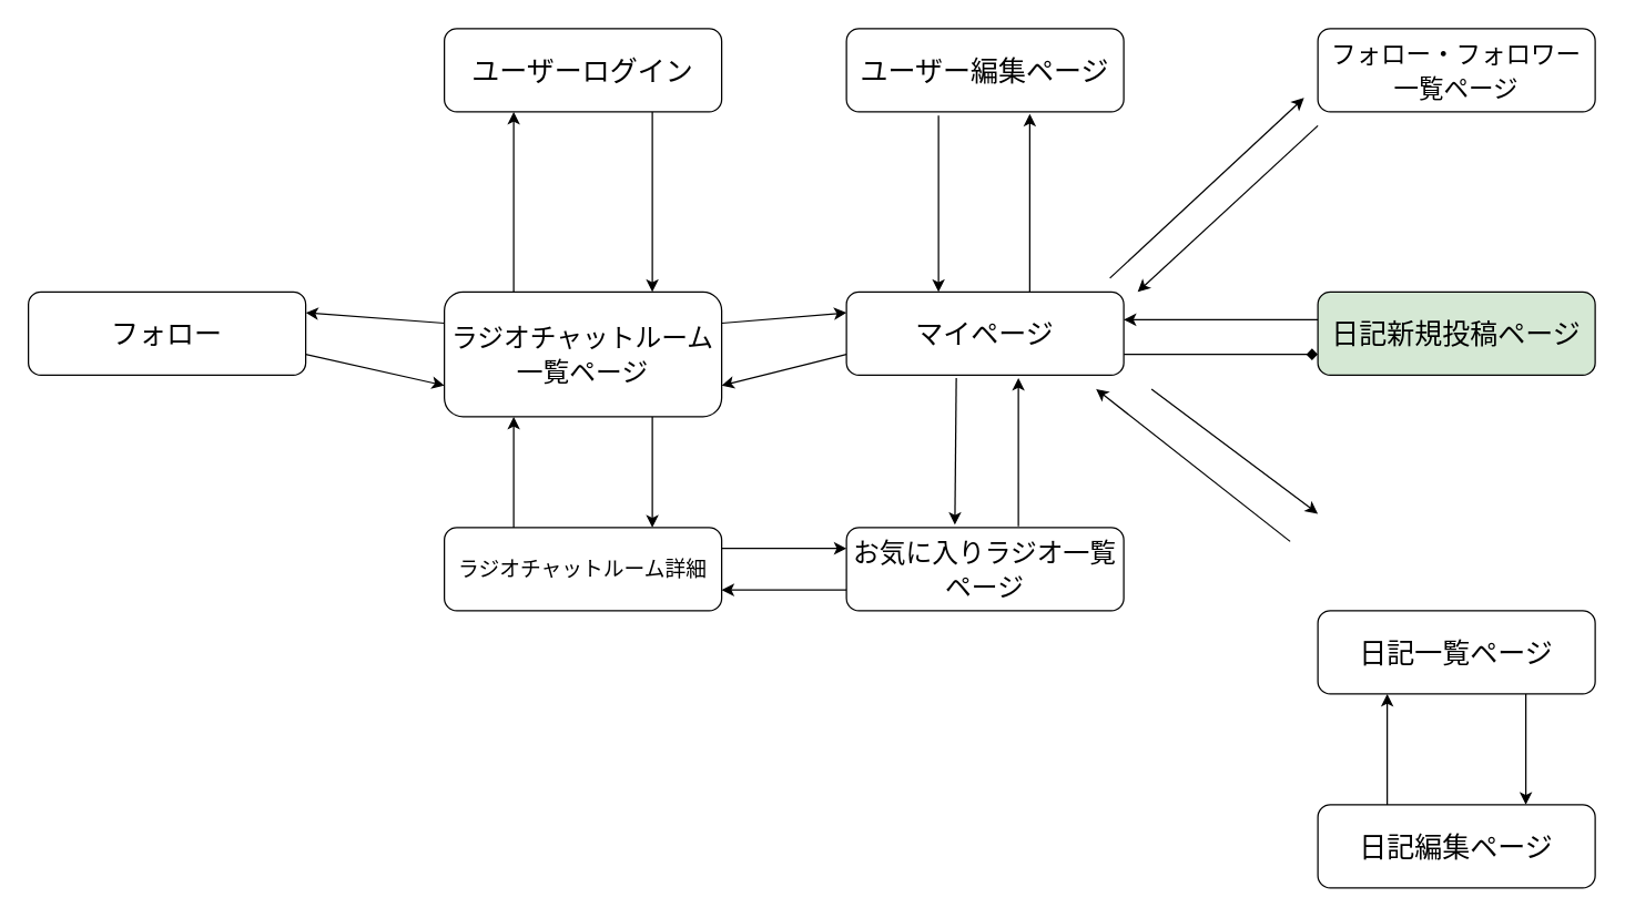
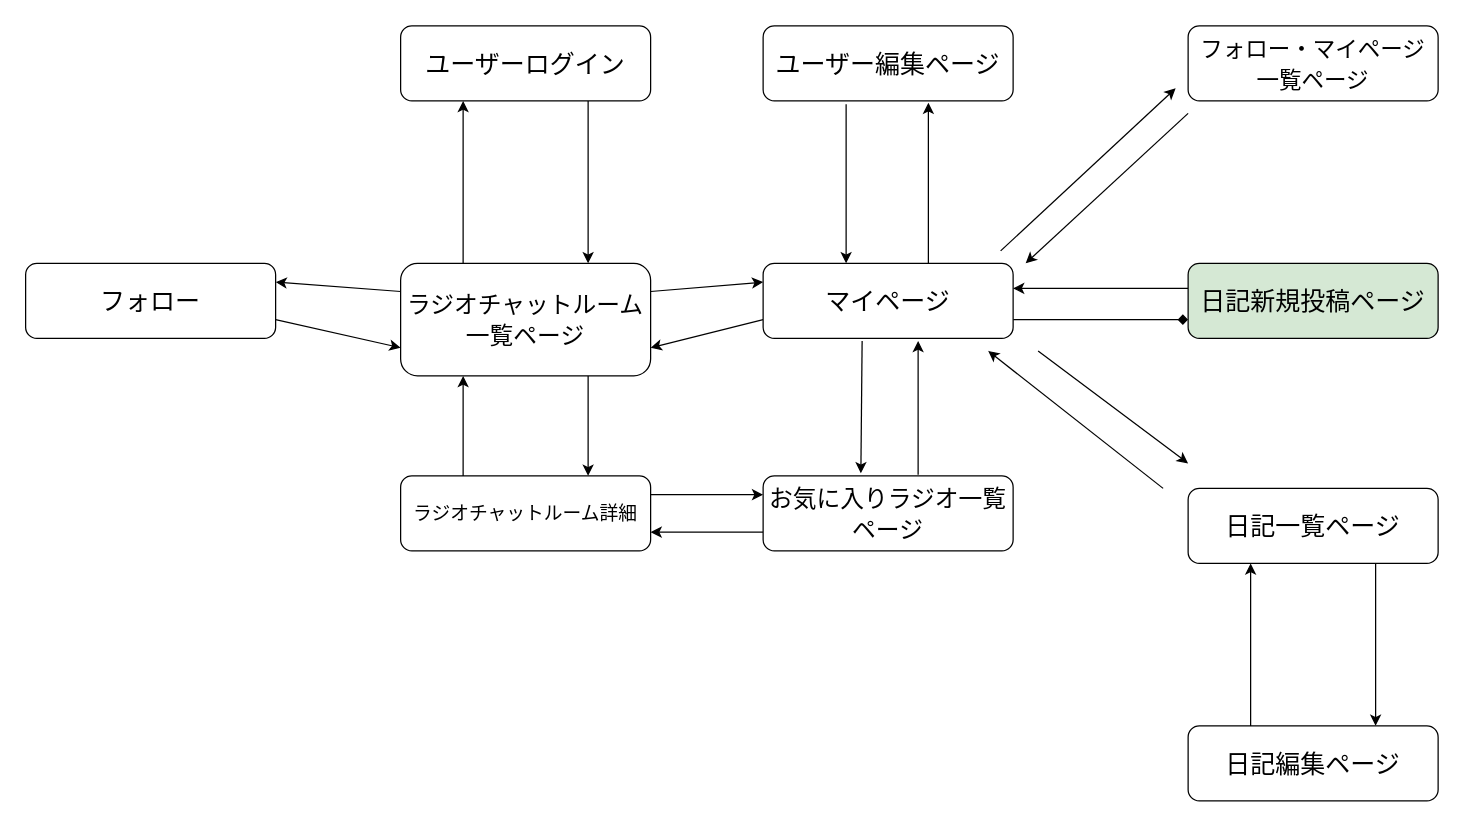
- <mxCell id="32" value="&lt;font style=&quot;font-size: 18px;&quot;&gt;フォロー・フォロワー&lt;br&gt;一覧ページ&lt;/font&gt;" style="rounded=1;whiteSpace=wrap;html=1;fontSize=20;" vertex="1" parent="1"><mxGeometry x="950" y="20" width="200" height="60" as="geometry" /></mxCell>
+ <mxCell id="32" value="&lt;font style=&quot;font-size: 18px;&quot;&gt;フォロー・マイページ&lt;br&gt;一覧ページ&lt;/font&gt;" style="rounded=1;whiteSpace=wrap;html=1;fontSize=20;" vertex="1" parent="1"><mxGeometry x="950" y="20" width="200" height="60" as="geometry" /></mxCell>
- <mxCell id="25" value="日記一覧ページ" style="rounded=1;whiteSpace=wrap;html=1;fontSize=20;" vertex="1" parent="1"><mxGeometry x="950" y="440" width="200" height="60" as="geometry" /></mxCell>
+ <mxCell id="25" value="日記一覧ページ" style="rounded=1;whiteSpace=wrap;html=1;fontSize=20;" vertex="1" parent="1"><mxGeometry x="950" y="390" width="200" height="60" as="geometry" /></mxCell>
